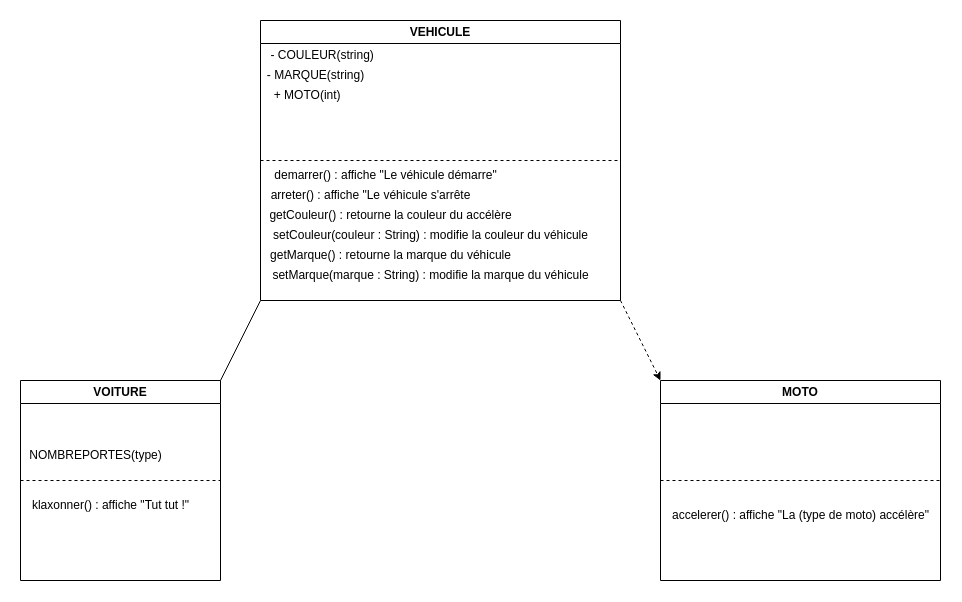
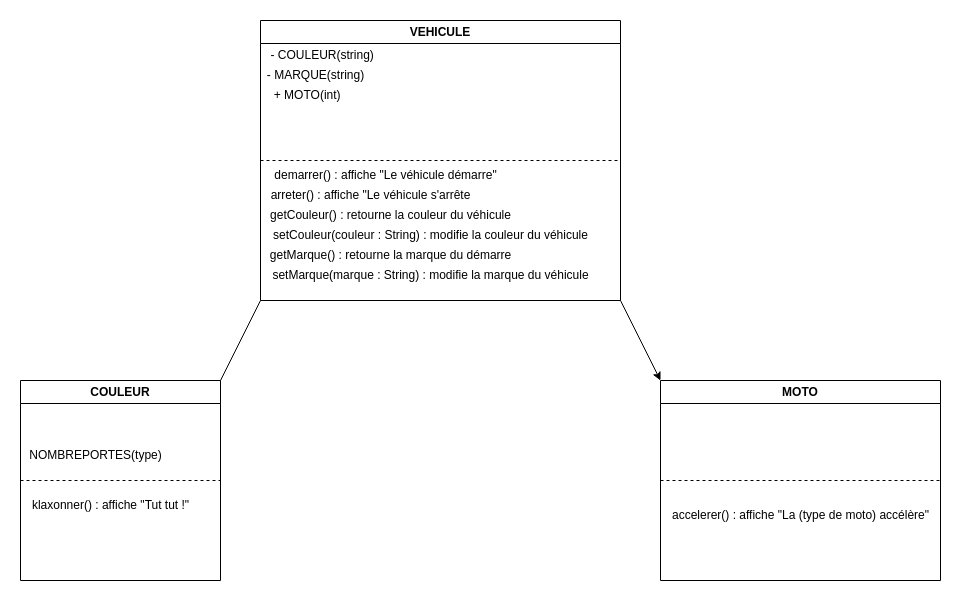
- <mxCell id="8" value="getCouleur() : retourne la couleur du accélère" style="text;html=1;align=center;verticalAlign=middle;resizable=0;points=[];autosize=1;strokeColor=none;fillColor=none;" vertex="1" parent="2"><mxGeometry y="180" width="260" height="30" as="geometry" /></mxCell>
+ <mxCell id="8" value="getCouleur() : retourne la couleur du véhicule" style="text;html=1;align=center;verticalAlign=middle;resizable=0;points=[];autosize=1;strokeColor=none;fillColor=none;" vertex="1" parent="2"><mxGeometry y="180" width="260" height="30" as="geometry" /></mxCell>
- <mxCell id="10" value="getMarque() : retourne la marque du véhicule" style="text;html=1;align=center;verticalAlign=middle;resizable=0;points=[];autosize=1;strokeColor=none;fillColor=none;" vertex="1" parent="2"><mxGeometry y="220" width="260" height="30" as="geometry" /></mxCell>
+ <mxCell id="10" value="getMarque() : retourne la marque du démarre" style="text;html=1;align=center;verticalAlign=middle;resizable=0;points=[];autosize=1;strokeColor=none;fillColor=none;" vertex="1" parent="2"><mxGeometry y="220" width="260" height="30" as="geometry" /></mxCell>
- <mxCell id="14" value="" style="endArrow=classic;html=1;rounded=0;entryX=0;entryY=0;entryDx=0;entryDy=0;exitX=1;exitY=1;exitDx=0;exitDy=0;dashed=1;" edge="1" parent="1" source="2" target="12"><mxGeometry width="50" height="50" relative="1" as="geometry"><mxPoint x="380" y="170" as="sourcePoint" /><mxPoint x="430" y="120" as="targetPoint" /></mxGeometry></mxCell>
+ <mxCell id="14" value="" style="endArrow=classic;html=1;rounded=0;entryX=0;entryY=0;entryDx=0;entryDy=0;exitX=1;exitY=1;exitDx=0;exitDy=0;" edge="1" parent="1" source="2" target="12"><mxGeometry width="50" height="50" relative="1" as="geometry"><mxPoint x="380" y="170" as="sourcePoint" /><mxPoint x="430" y="120" as="targetPoint" /></mxGeometry></mxCell>
- <mxCell id="15" value="VOITURE" style="swimlane;whiteSpace=wrap;html=1;startSize=23;" vertex="1" parent="1"><mxGeometry x="20" y="380" width="200" height="200" as="geometry" /></mxCell>
+ <mxCell id="15" value="COULEUR" style="swimlane;whiteSpace=wrap;html=1;startSize=23;" vertex="1" parent="1"><mxGeometry x="20" y="380" width="200" height="200" as="geometry" /></mxCell>
